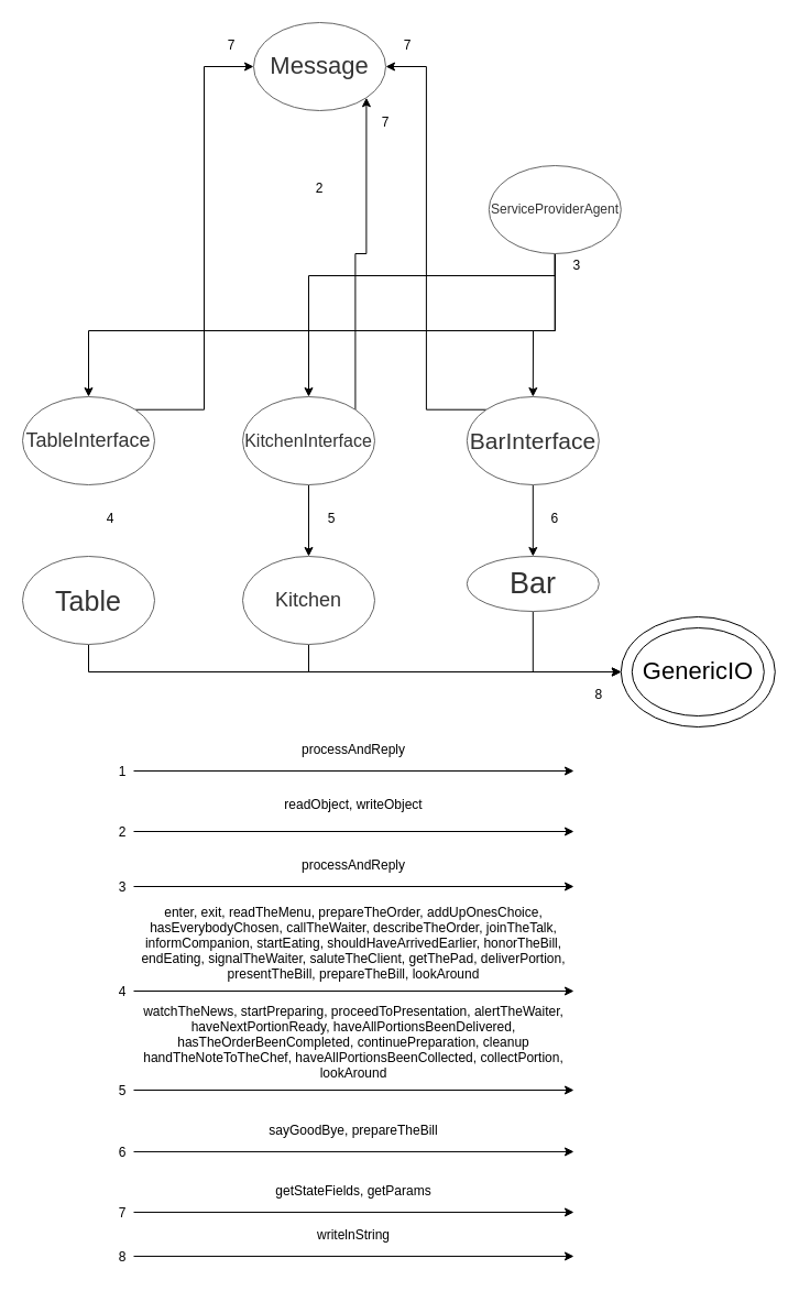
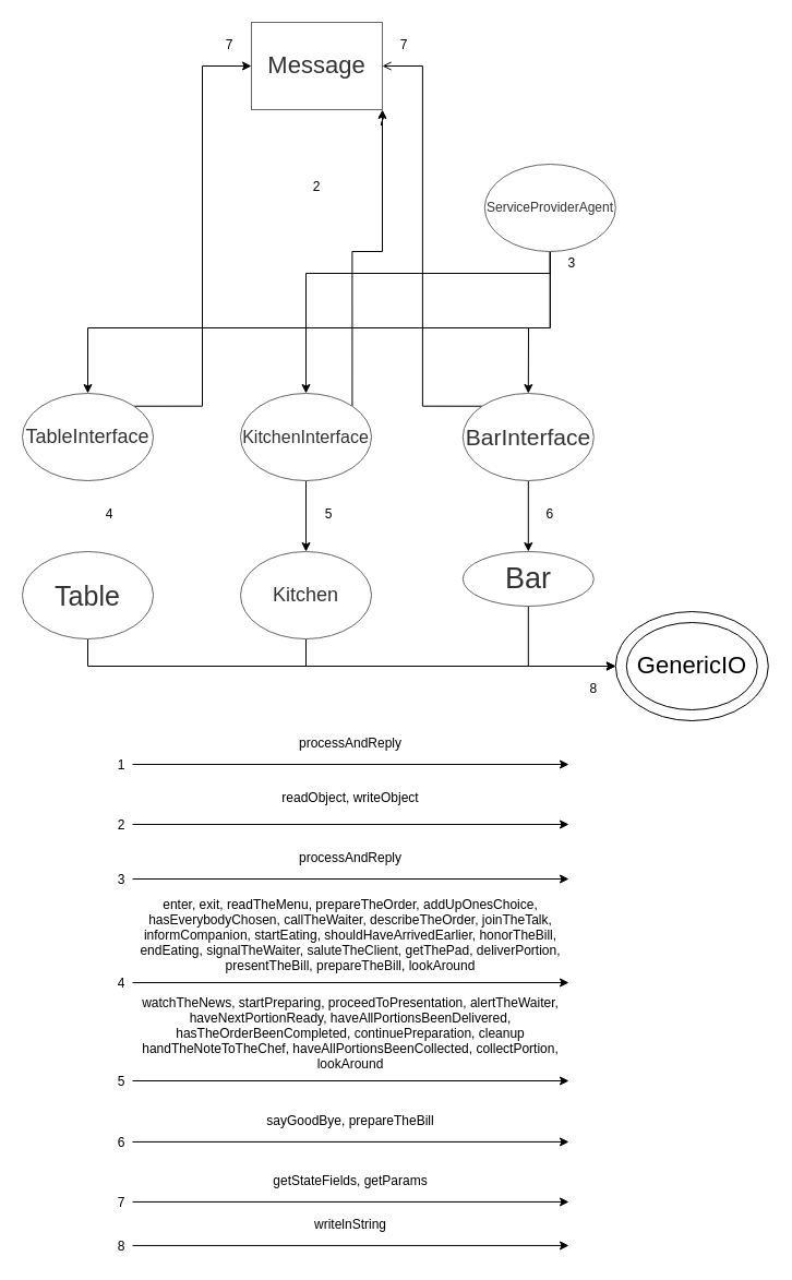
- <mxCell id="49" value="&lt;font style=&quot;font-size: 22px;&quot;&gt;Message&lt;/font&gt;" style="ellipse;whiteSpace=wrap;html=1;fillColor=#FFFFFF;fontColor=#333333;strokeColor=#666666;" vertex="1" parent="1"><mxGeometry x="230" y="20" width="120" height="80" as="geometry" /></mxCell>
+ <mxCell id="49" value="&lt;font style=&quot;font-size: 22px;&quot;&gt;Message&lt;/font&gt;" style="whiteSpace=wrap;html=1;fillColor=#FFFFFF;fontColor=#333333;strokeColor=#666666;rounded=0;" vertex="1" parent="1"><mxGeometry x="230" y="20" width="120" height="80" as="geometry" /></mxCell>
- <mxCell id="37" style="edgeStyle=orthogonalEdgeStyle;rounded=0;orthogonalLoop=1;jettySize=auto;html=1;exitX=0;exitY=0;exitDx=0;exitDy=0;entryX=1;entryY=0.5;entryDx=0;entryDy=0;fontSize=22;" edge="1" parent="1" source="38" target="49"><mxGeometry relative="1" as="geometry" /></mxCell>
+ <mxCell id="37" style="edgeStyle=orthogonalEdgeStyle;rounded=0;orthogonalLoop=1;jettySize=auto;html=1;exitX=0;exitY=0;exitDx=0;exitDy=0;entryX=1;entryY=0.5;entryDx=0;entryDy=0;fontSize=22;endArrow=open;" edge="1" parent="1" source="38" target="49"><mxGeometry relative="1" as="geometry" /></mxCell>
